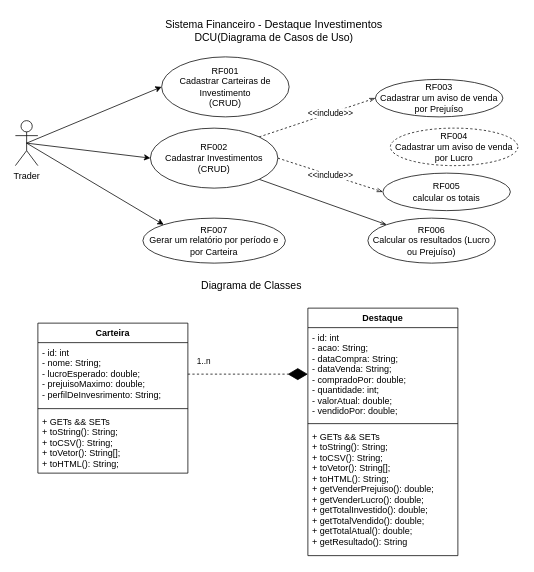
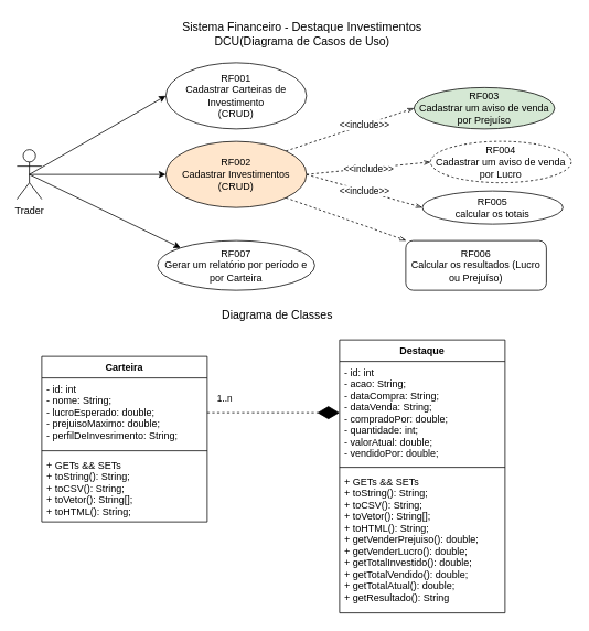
- <mxCell id="6" value="RF001&lt;br&gt;Cadastrar Carteiras de Investimento&lt;br&gt;(CRUD)" style="ellipse;whiteSpace=wrap;html=1;" vertex="1" parent="1"><mxGeometry x="215" y="75" width="170" height="80" as="geometry" /></mxCell>
+ <mxCell id="6" value="RF001&lt;br&gt;Cadastrar Carteiras de Investimento&lt;br&gt;(CRUD)" style="ellipse;whiteSpace=wrap;html=1;" vertex="1" parent="1"><mxGeometry x="200" y="75" width="170" height="80" as="geometry" /></mxCell>
- <mxCell id="12" value="RF003&lt;br&gt;Cadastrar um aviso de venda por Prejuíso" style="ellipse;whiteSpace=wrap;html=1;" vertex="1" parent="1"><mxGeometry x="500" y="105" width="170" height="50" as="geometry" /></mxCell>
+ <mxCell id="12" value="RF003&lt;br&gt;Cadastrar um aviso de venda por Prejuíso" style="ellipse;whiteSpace=wrap;html=1;fillColor=#d5e8d4;" vertex="1" parent="1"><mxGeometry x="500" y="105" width="170" height="50" as="geometry" /></mxCell>
- <mxCell id="5" value="Trader" style="shape=umlActor;verticalLabelPosition=bottom;verticalAlign=top;html=1;outlineConnect=0;" vertex="1" parent="1"><mxGeometry x="20" y="160" width="30" height="60" as="geometry" /></mxCell>
+ <mxCell id="5" value="Trader" style="shape=umlActor;verticalLabelPosition=bottom;verticalAlign=top;html=1;outlineConnect=0;" vertex="1" parent="1"><mxGeometry x="20" y="180" width="30" height="60" as="geometry" /></mxCell>
+ <mxCell id="8" value="&amp;lt;&amp;lt;include&amp;gt;&amp;gt;" style="edgeStyle=none;rounded=0;orthogonalLoop=1;jettySize=auto;html=1;exitX=1;exitY=0.5;exitDx=0;exitDy=0;entryX=0;entryY=0.5;entryDx=0;entryDy=0;dashed=1;endArrow=openThin;endFill=0;" edge="1" parent="1" source="11" target="13"><mxGeometry relative="1" as="geometry" /></mxCell>
- <mxCell id="11" value="RF002&lt;br&gt;Cadastrar Investimentos&lt;br&gt;(CRUD)" style="ellipse;whiteSpace=wrap;html=1;" vertex="1" parent="1"><mxGeometry x="200" y="170" width="170" height="80" as="geometry" /></mxCell>
+ <mxCell id="11" value="RF002&lt;br&gt;Cadastrar Investimentos&lt;br&gt;(CRUD)" style="ellipse;whiteSpace=wrap;html=1;fillColor=#ffe6cc;" vertex="1" parent="1"><mxGeometry x="200" y="170" width="170" height="80" as="geometry" /></mxCell>
- <mxCell id="14" value="RF005&lt;br&gt;calcular os totais" style="ellipse;whiteSpace=wrap;html=1;" vertex="1" parent="1"><mxGeometry x="510" y="230" width="170" height="50" as="geometry" /></mxCell>
+ <mxCell id="14" value="RF005&lt;br&gt;calcular os totais" style="ellipse;whiteSpace=wrap;html=1;" vertex="1" parent="1"><mxGeometry x="510" y="230" width="170" height="40" as="geometry" /></mxCell>
- <mxCell id="10" style="edgeStyle=none;rounded=0;orthogonalLoop=1;jettySize=auto;html=1;exitX=1;exitY=1;exitDx=0;exitDy=0;dashed=0;endArrow=openThin;endFill=0;" edge="1" parent="1" source="11" target="15"><mxGeometry relative="1" as="geometry" /></mxCell>
+ <mxCell id="10" style="edgeStyle=none;rounded=0;orthogonalLoop=1;jettySize=auto;html=1;exitX=1;exitY=1;exitDx=0;exitDy=0;dashed=1;endArrow=openThin;endFill=0;" edge="1" parent="1" source="11" target="15"><mxGeometry relative="1" as="geometry" /></mxCell>
- <mxCell id="15" value="RF006&lt;br&gt;Calcular os resultados (Lucro ou Prejuíso)" style="ellipse;whiteSpace=wrap;html=1;" vertex="1" parent="1"><mxGeometry x="490" y="290" width="170" height="60" as="geometry" /></mxCell>
+ <mxCell id="15" value="RF006&lt;br&gt;Calcular os resultados (Lucro ou Prejuíso)" style="whiteSpace=wrap;html=1;rounded=1;" vertex="1" parent="1"><mxGeometry x="490" y="290" width="170" height="60" as="geometry" /></mxCell>
